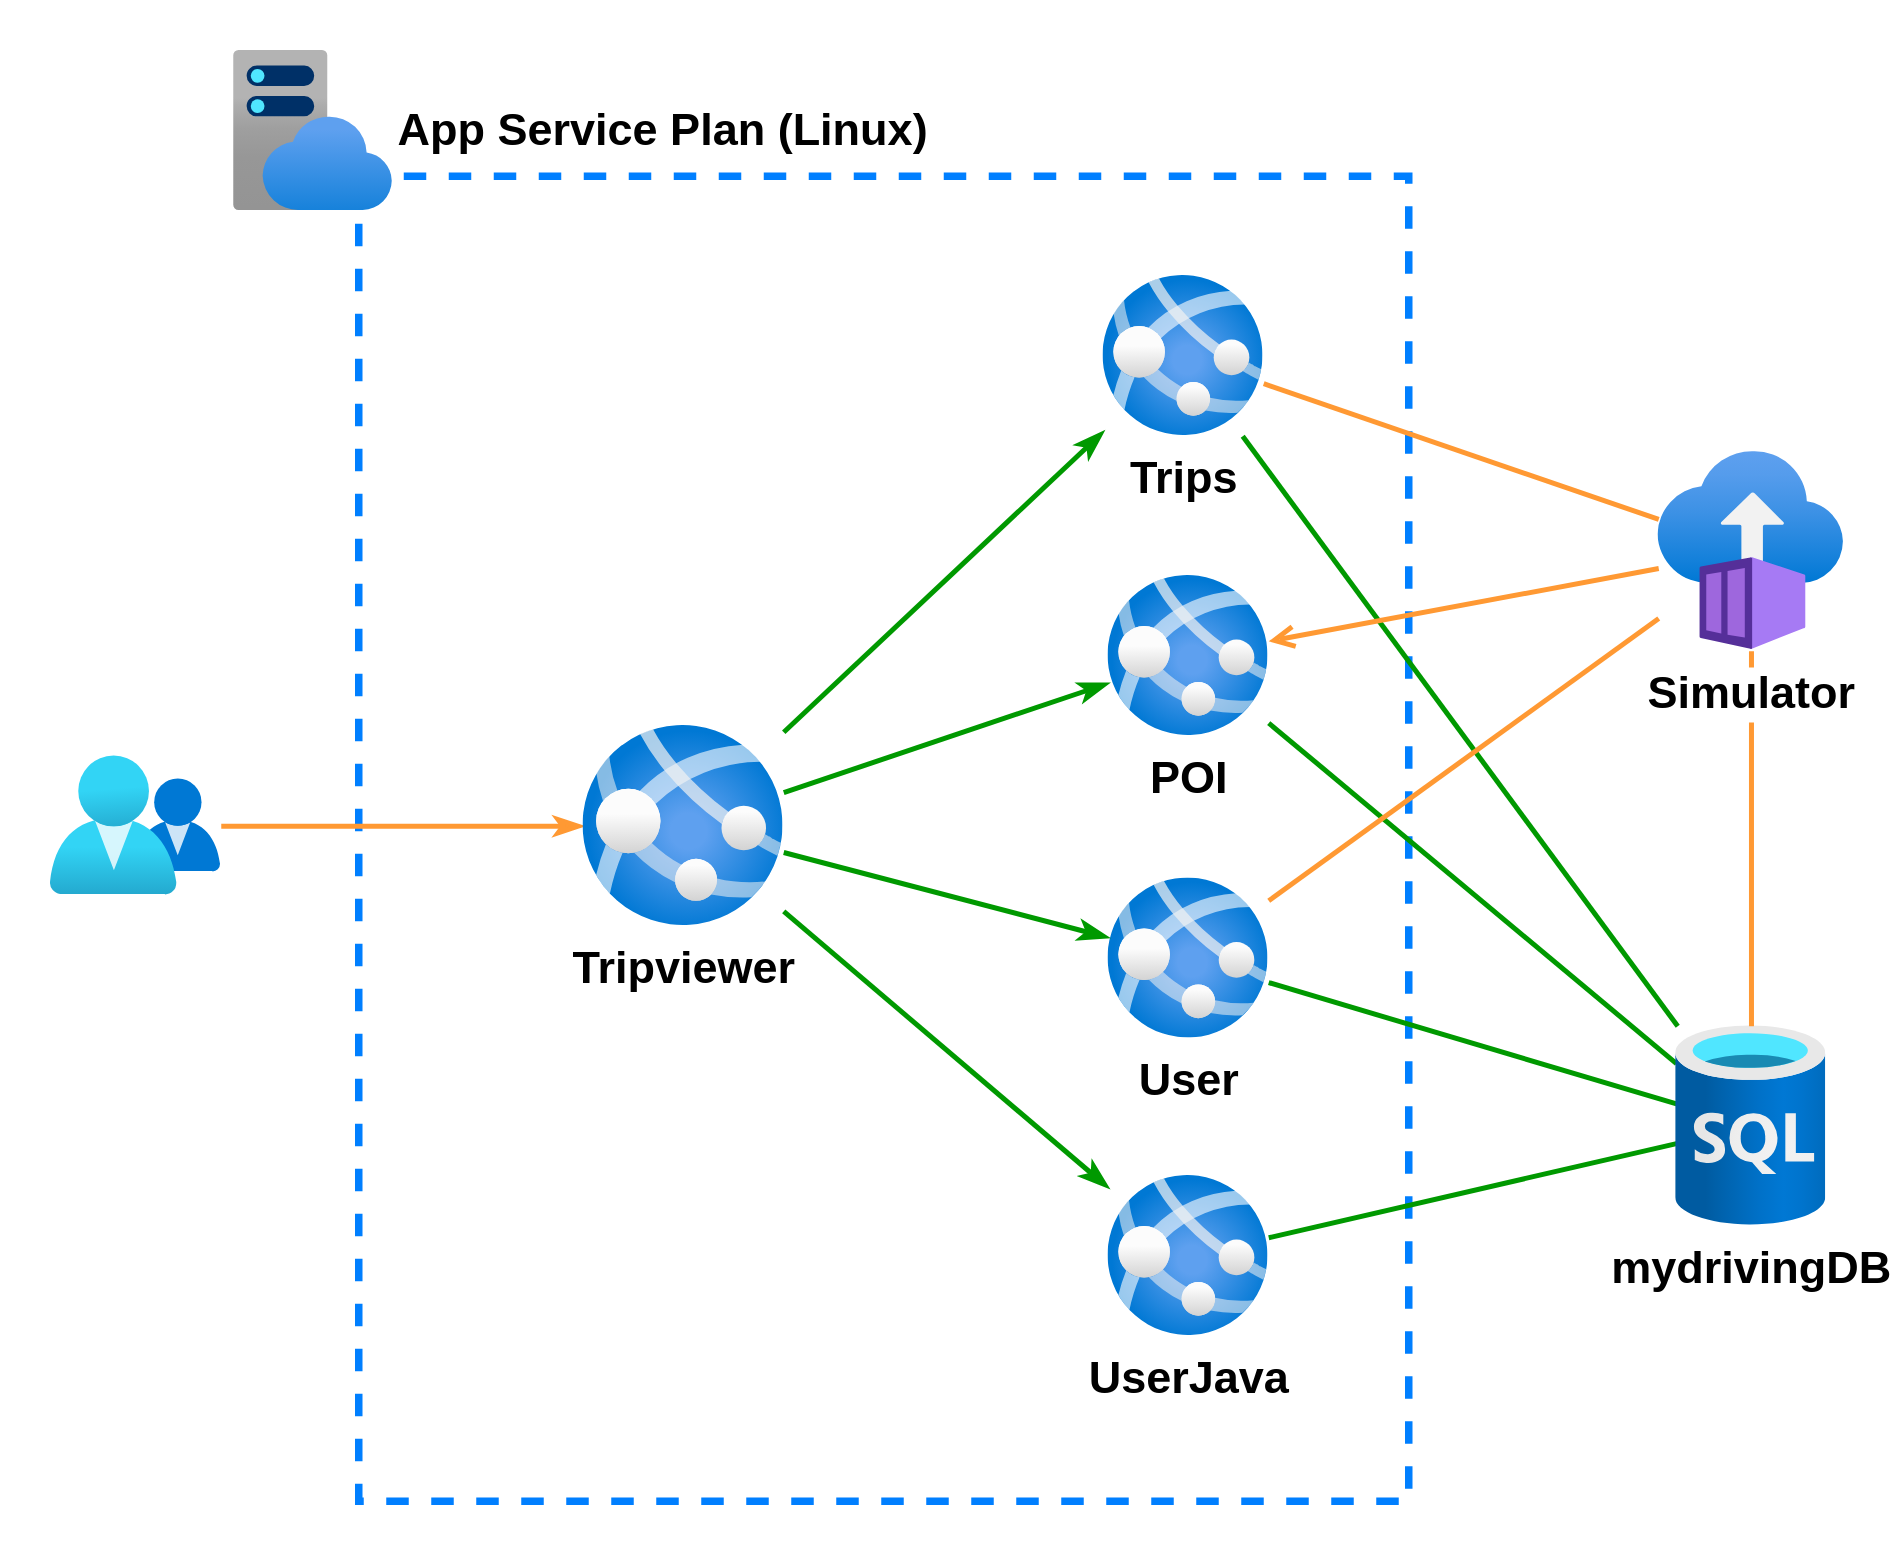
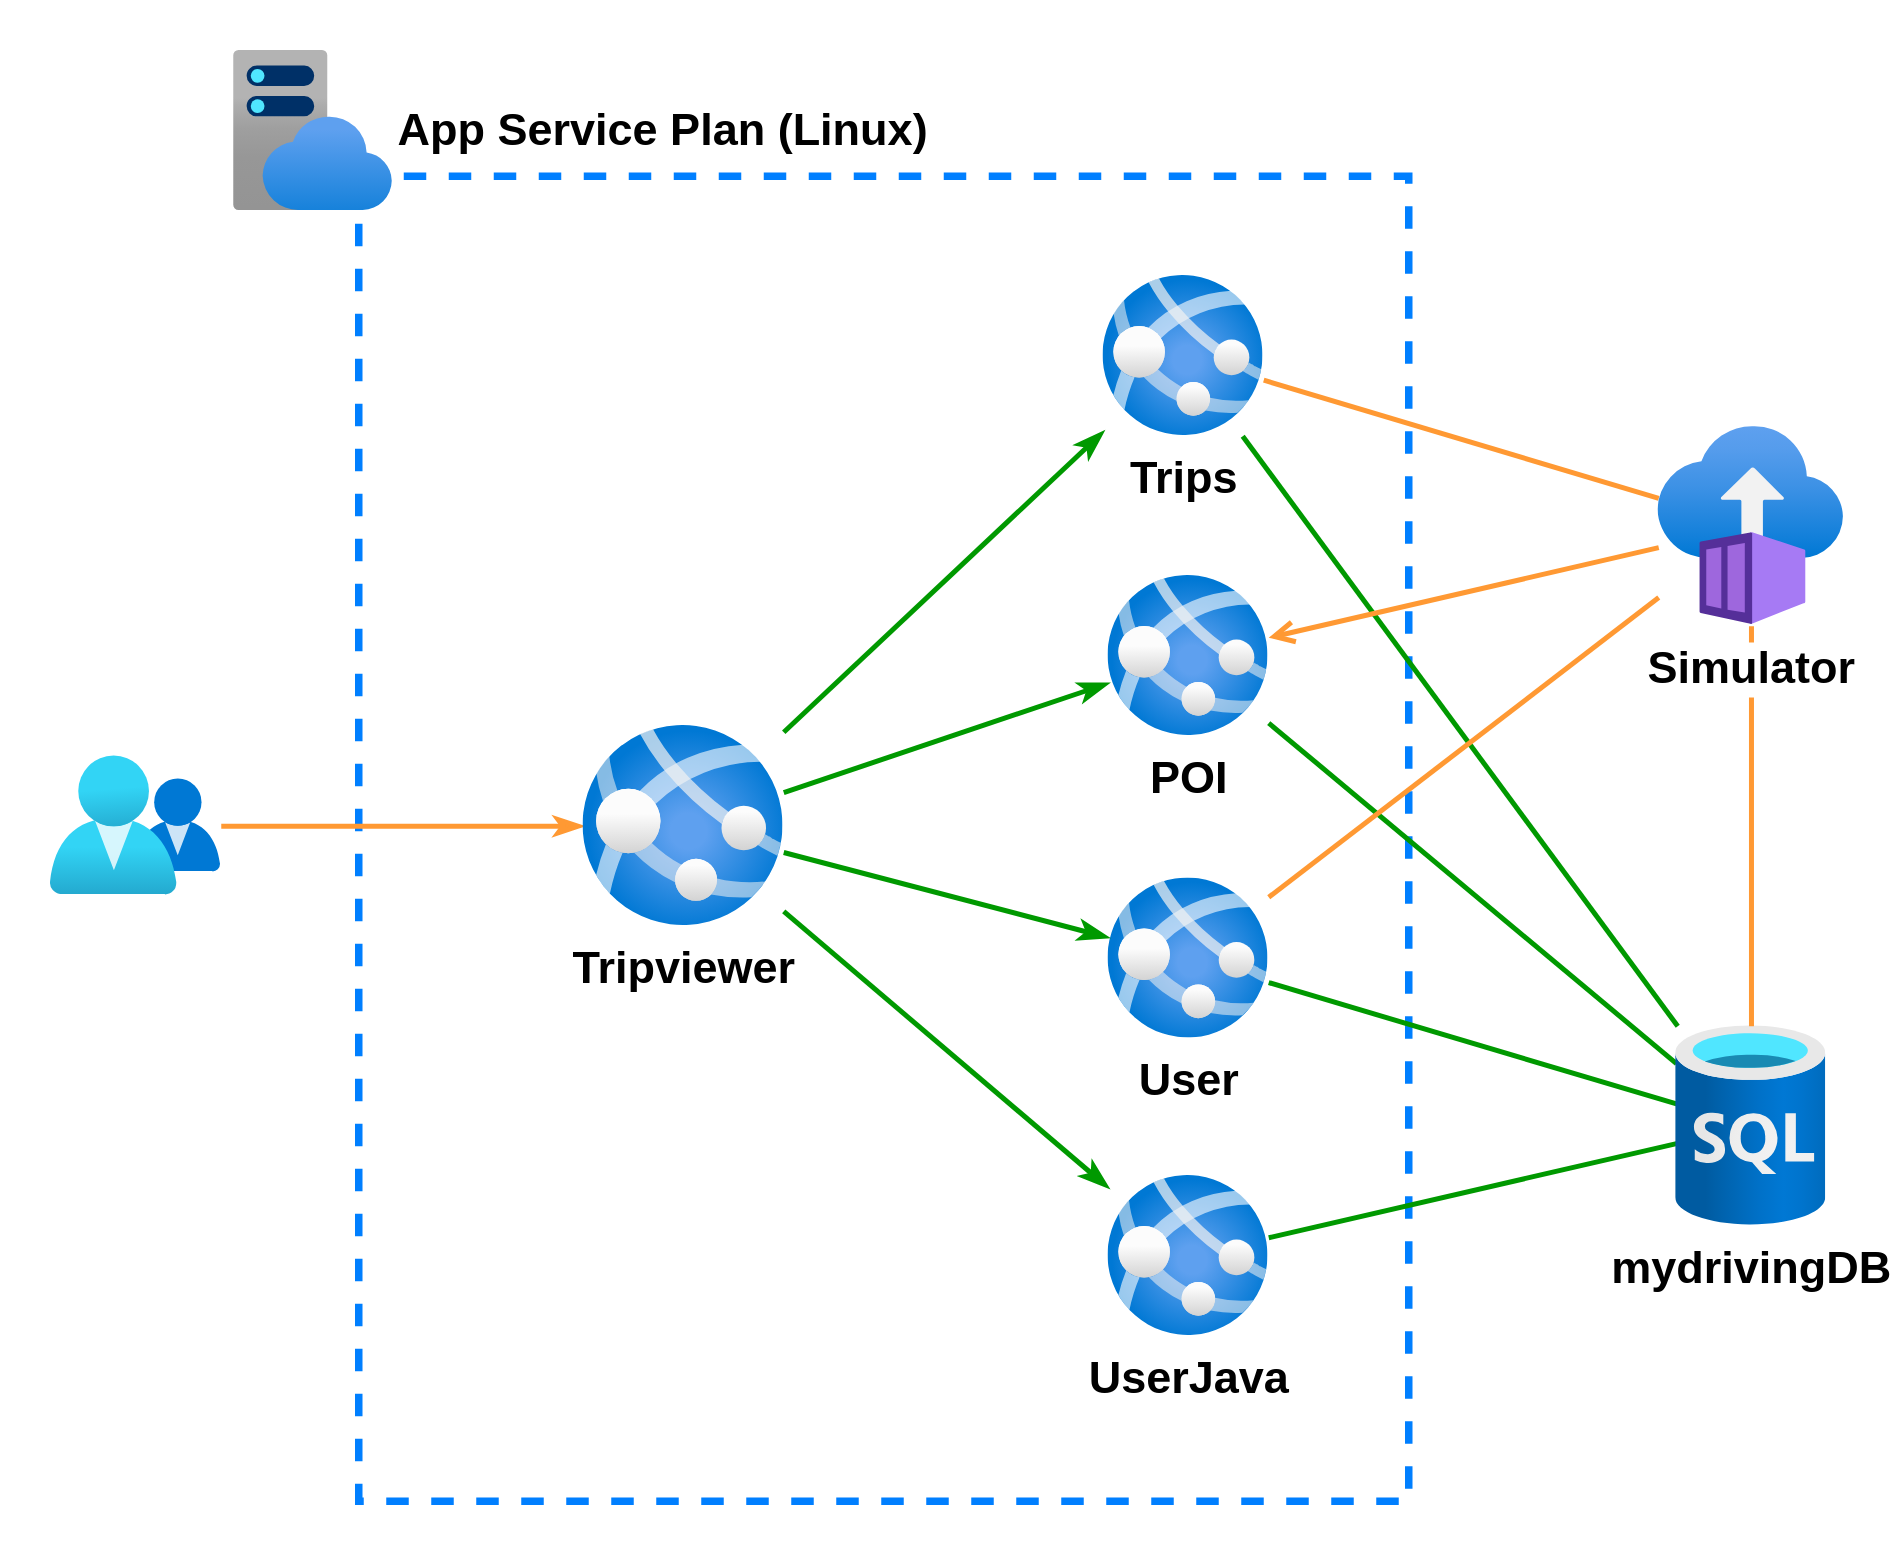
- <mxCell id="17" value="Simulator" style="aspect=fixed;html=1;points=[];align=center;image;fontSize=18;image=img/lib/azure2/containers/Container_Instances.svg;fontStyle=1" parent="1" vertex="1"><mxGeometry x="663" y="180" width="74.18" height="80" as="geometry" /></mxCell>
+ <mxCell id="17" value="Simulator" style="aspect=fixed;html=1;points=[];align=center;image;fontSize=18;image=img/lib/azure2/containers/Container_Instances.svg;fontStyle=1" parent="1" vertex="1"><mxGeometry x="663" y="170" width="74.18" height="80" as="geometry" /></mxCell>
